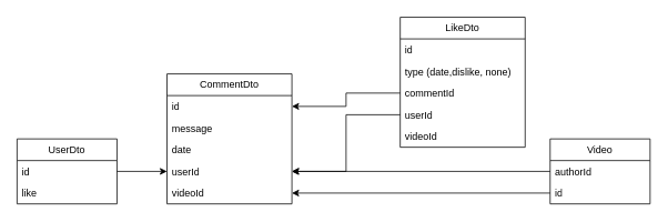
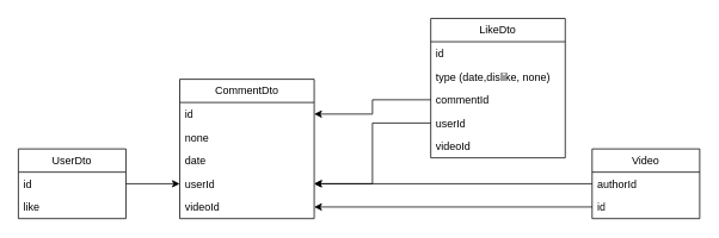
- <mxCell id="7" value="&lt;div&gt;message&lt;/div&gt;" style="text;strokeColor=none;fillColor=none;align=left;verticalAlign=top;spacingLeft=4;spacingRight=4;overflow=hidden;rotatable=0;points=[[0,0.5],[1,0.5]];portConstraint=eastwest;whiteSpace=wrap;html=1;" parent="5" vertex="1"><mxGeometry y="52" width="150" height="26" as="geometry" /></mxCell>
+ <mxCell id="7" value="&lt;div&gt;none&lt;/div&gt;" style="text;strokeColor=none;fillColor=none;align=left;verticalAlign=top;spacingLeft=4;spacingRight=4;overflow=hidden;rotatable=0;points=[[0,0.5],[1,0.5]];portConstraint=eastwest;whiteSpace=wrap;html=1;" parent="5" vertex="1"><mxGeometry y="52" width="150" height="26" as="geometry" /></mxCell>
